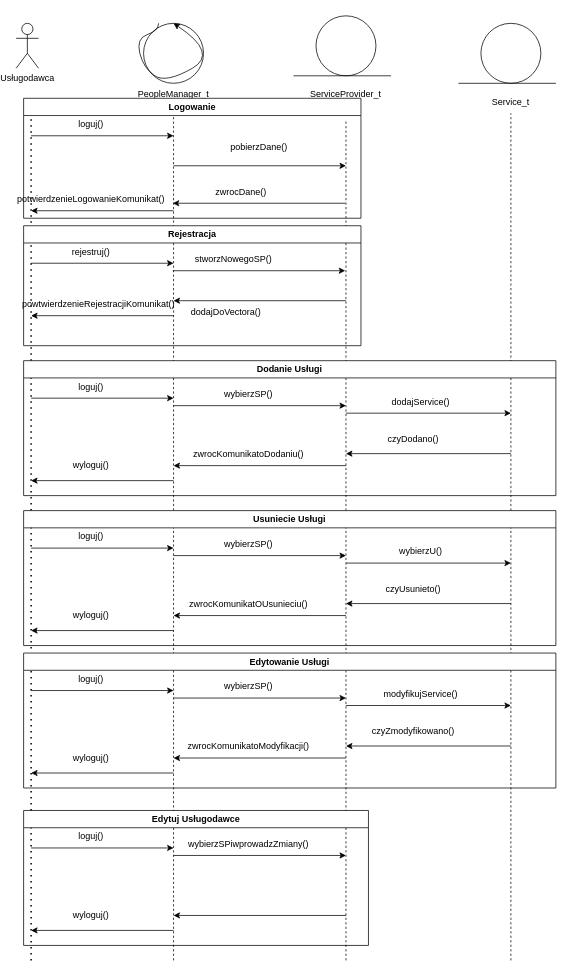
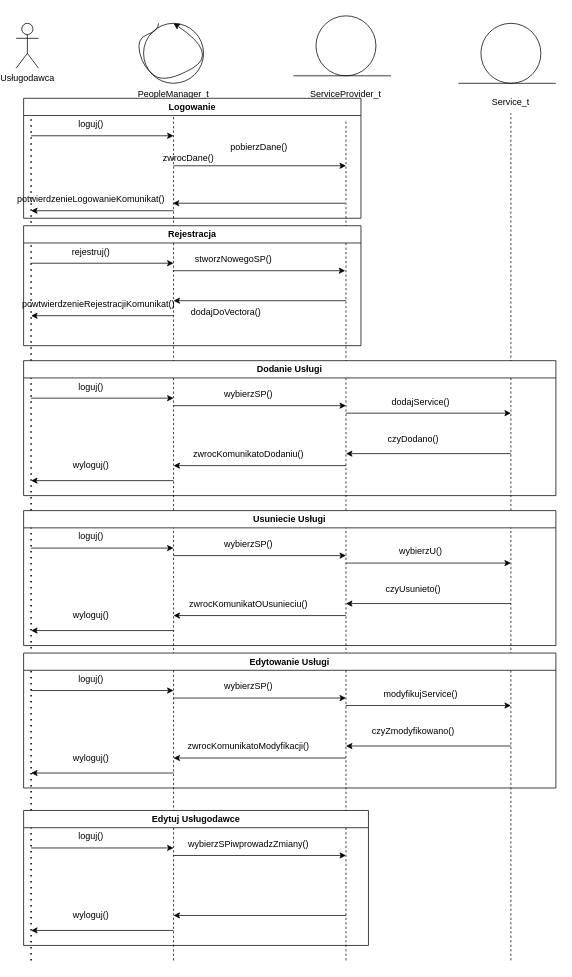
- <mxCell id="21" value="zwrocDane()" style="text;html=1;align=center;verticalAlign=middle;whiteSpace=wrap;rounded=0;" vertex="1" parent="1"><mxGeometry x="290" y="240" width="60" height="30" as="geometry" /></mxCell>
+ <mxCell id="21" value="zwrocDane()" style="text;html=1;align=center;verticalAlign=middle;whiteSpace=wrap;rounded=0;" vertex="1" parent="1"><mxGeometry x="220" y="195" width="60" height="30" as="geometry" /></mxCell>
